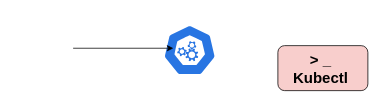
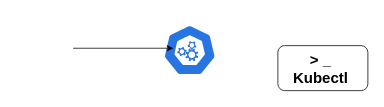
- <mxCell id="5" value="&lt;b style=&quot;font-size: 20px;&quot;&gt;&lt;font style=&quot;font-size: 20px;&quot;&gt;&amp;gt; _&amp;nbsp;&lt;/font&gt;&lt;/b&gt;&lt;div style=&quot;font-size: 20px;&quot;&gt;&lt;b style=&quot;&quot;&gt;&lt;font style=&quot;font-size: 20px;&quot;&gt;Kubectl&amp;nbsp;&lt;/font&gt;&lt;/b&gt;&lt;/div&gt;" style="rounded=1;whiteSpace=wrap;html=1;fillColor=#f8cecc;" vertex="1" parent="1"><mxGeometry x="370" y="60" width="120" height="60" as="geometry" /></mxCell>
+ <mxCell id="5" value="&lt;b style=&quot;font-size: 20px;&quot;&gt;&lt;font style=&quot;font-size: 20px;&quot;&gt;&amp;gt; _&amp;nbsp;&lt;/font&gt;&lt;/b&gt;&lt;div style=&quot;font-size: 20px;&quot;&gt;&lt;b style=&quot;&quot;&gt;&lt;font style=&quot;font-size: 20px;&quot;&gt;Kubectl&amp;nbsp;&lt;/font&gt;&lt;/b&gt;&lt;/div&gt;" style="rounded=1;whiteSpace=wrap;html=1;" vertex="1" parent="1"><mxGeometry x="370" y="60" width="120" height="60" as="geometry" /></mxCell>
